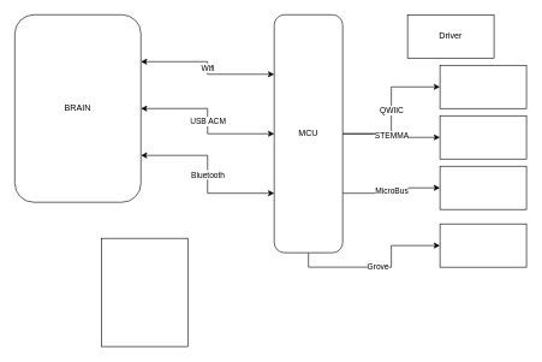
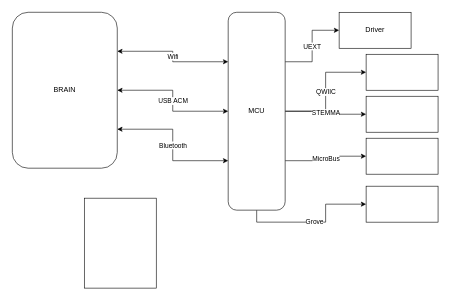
+ <mxCell id="5" value="UEXT" style="edgeStyle=orthogonalEdgeStyle;rounded=0;orthogonalLoop=1;jettySize=auto;html=1;exitX=1;exitY=0.25;exitDx=0;exitDy=0;entryX=0;entryY=0.5;entryDx=0;entryDy=0;" edge="1" parent="1" source="10" target="11"><mxGeometry relative="1" as="geometry" /></mxCell>
